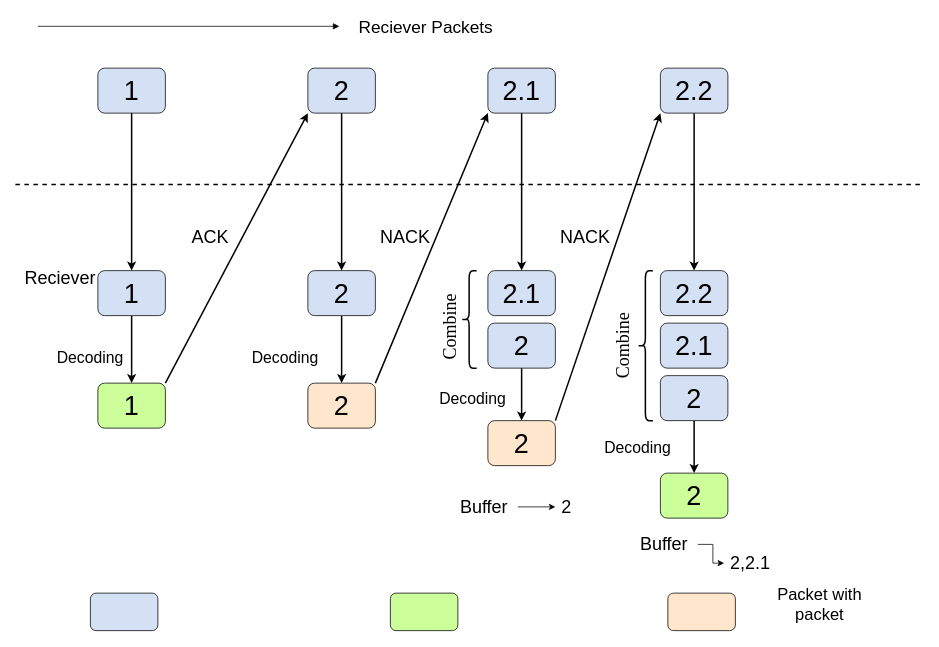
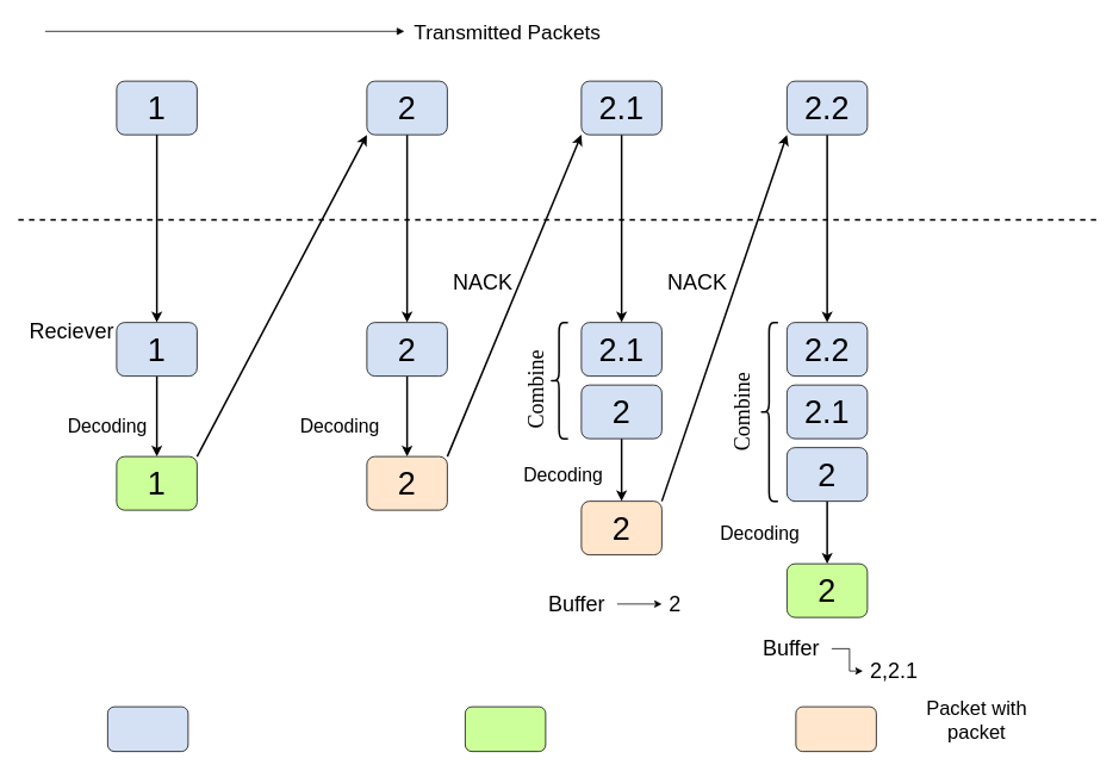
- <mxCell id="34" value="&lt;font style=&quot;font-size: 23px;&quot;&gt;Reciever Packets&lt;/font&gt;" style="text;html=1;align=center;verticalAlign=middle;whiteSpace=wrap;rounded=0;" vertex="1" parent="1"><mxGeometry x="460" y="20" width="215" height="30" as="geometry" /></mxCell>
+ <mxCell id="34" value="&lt;font style=&quot;font-size: 23px;&quot;&gt;Transmitted Packets&lt;/font&gt;" style="text;html=1;align=center;verticalAlign=middle;whiteSpace=wrap;rounded=0;" vertex="1" parent="1"><mxGeometry x="460" y="20" width="215" height="30" as="geometry" /></mxCell>
- <mxCell id="35" value="&lt;span style=&quot;font-size: 24px;&quot;&gt;ACK&lt;/span&gt;" style="text;html=1;align=center;verticalAlign=middle;whiteSpace=wrap;rounded=0;" vertex="1" parent="1"><mxGeometry x="250" y="300" width="60" height="30" as="geometry" /></mxCell>
